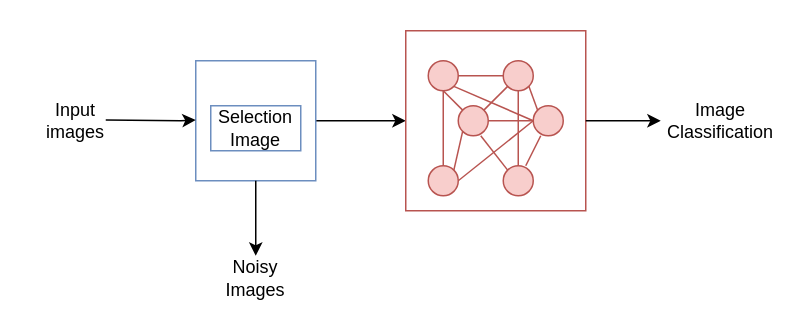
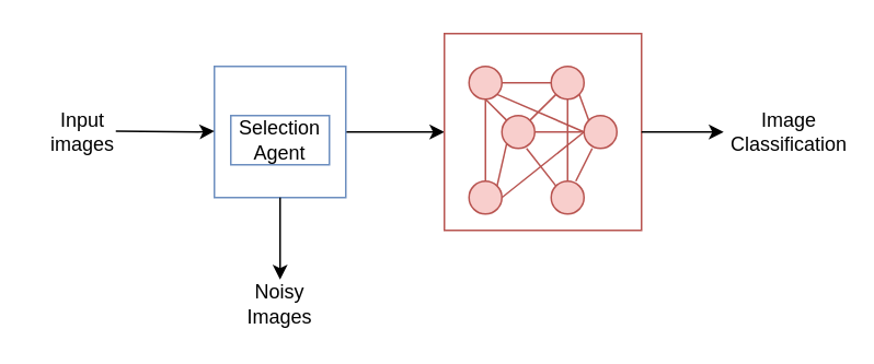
- <mxCell id="25" value="Selection Image" style="text;html=1;strokeColor=#6c8ebf;fillColor=#FFFFFF;align=center;verticalAlign=middle;whiteSpace=wrap;rounded=0;" vertex="1" parent="1"><mxGeometry x="140" y="70" width="60" height="30" as="geometry" /></mxCell>
+ <mxCell id="25" value="Selection Agent" style="text;html=1;strokeColor=#6c8ebf;fillColor=#FFFFFF;align=center;verticalAlign=middle;whiteSpace=wrap;rounded=0;" vertex="1" parent="1"><mxGeometry x="140" y="70" width="60" height="30" as="geometry" /></mxCell>
